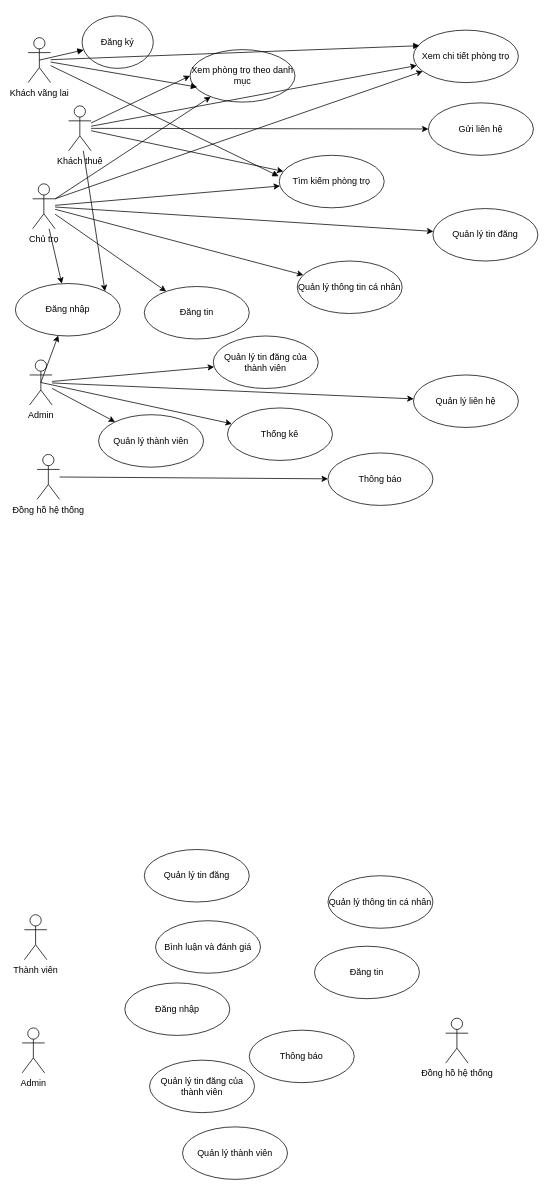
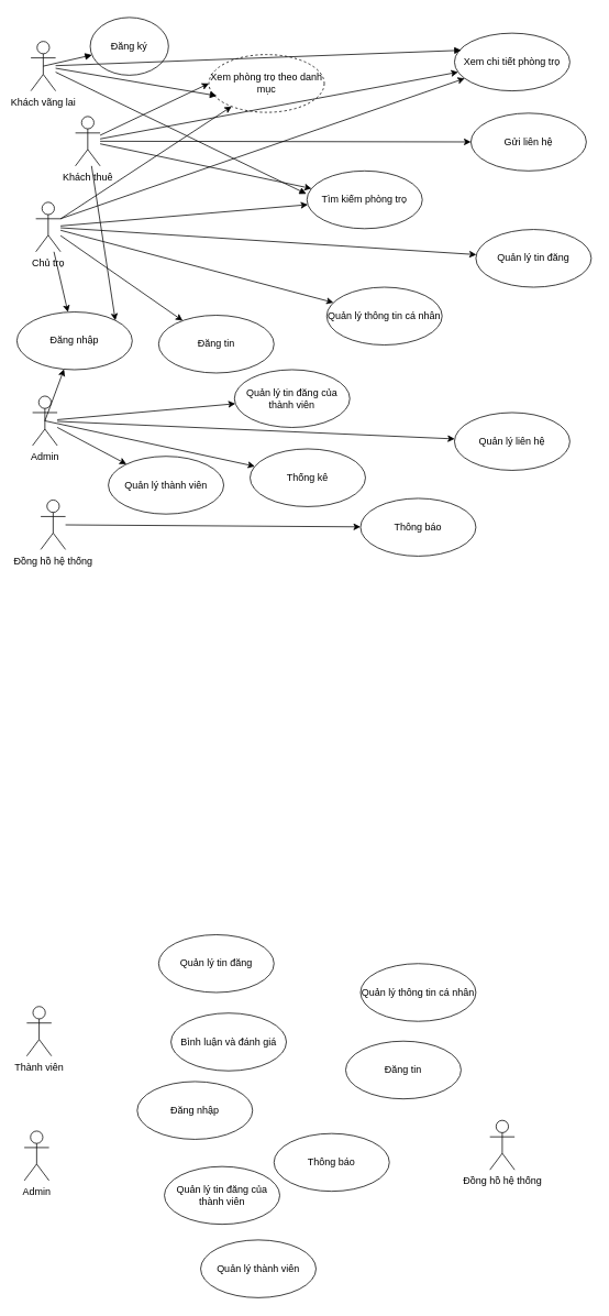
- <mxCell id="9" value="Xem phòng trọ theo danh mục" style="ellipse;whiteSpace=wrap;html=1;" parent="1" vertex="1"><mxGeometry x="253" y="65" width="140" height="70" as="geometry" /></mxCell>
+ <mxCell id="9" value="Xem phòng trọ theo danh mục" style="ellipse;whiteSpace=wrap;html=1;dashed=1;" parent="1" vertex="1"><mxGeometry x="253" y="65" width="140" height="70" as="geometry" /></mxCell>
